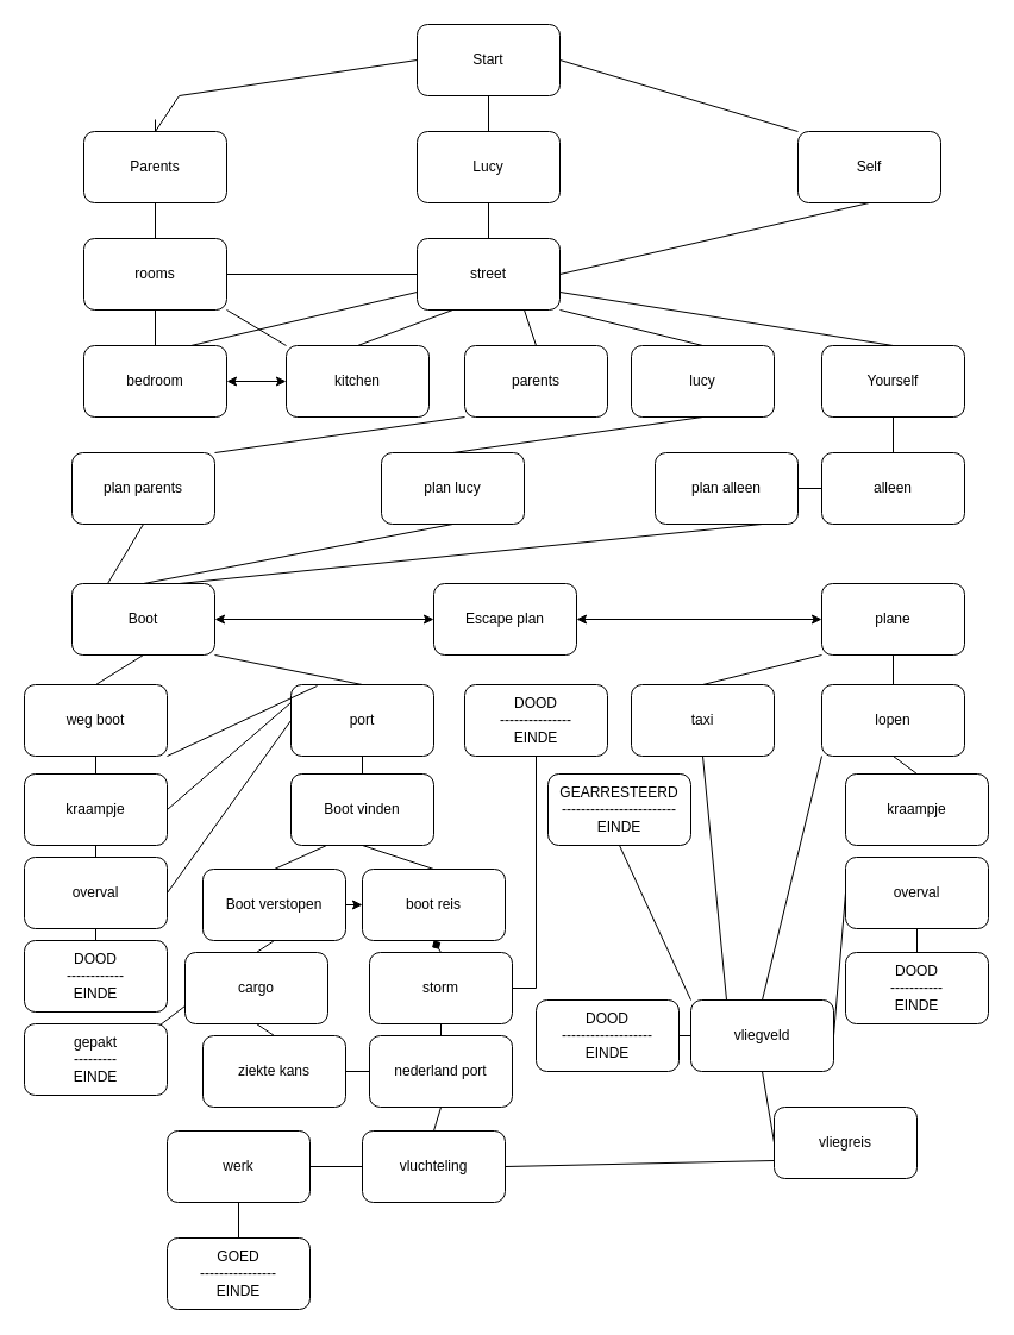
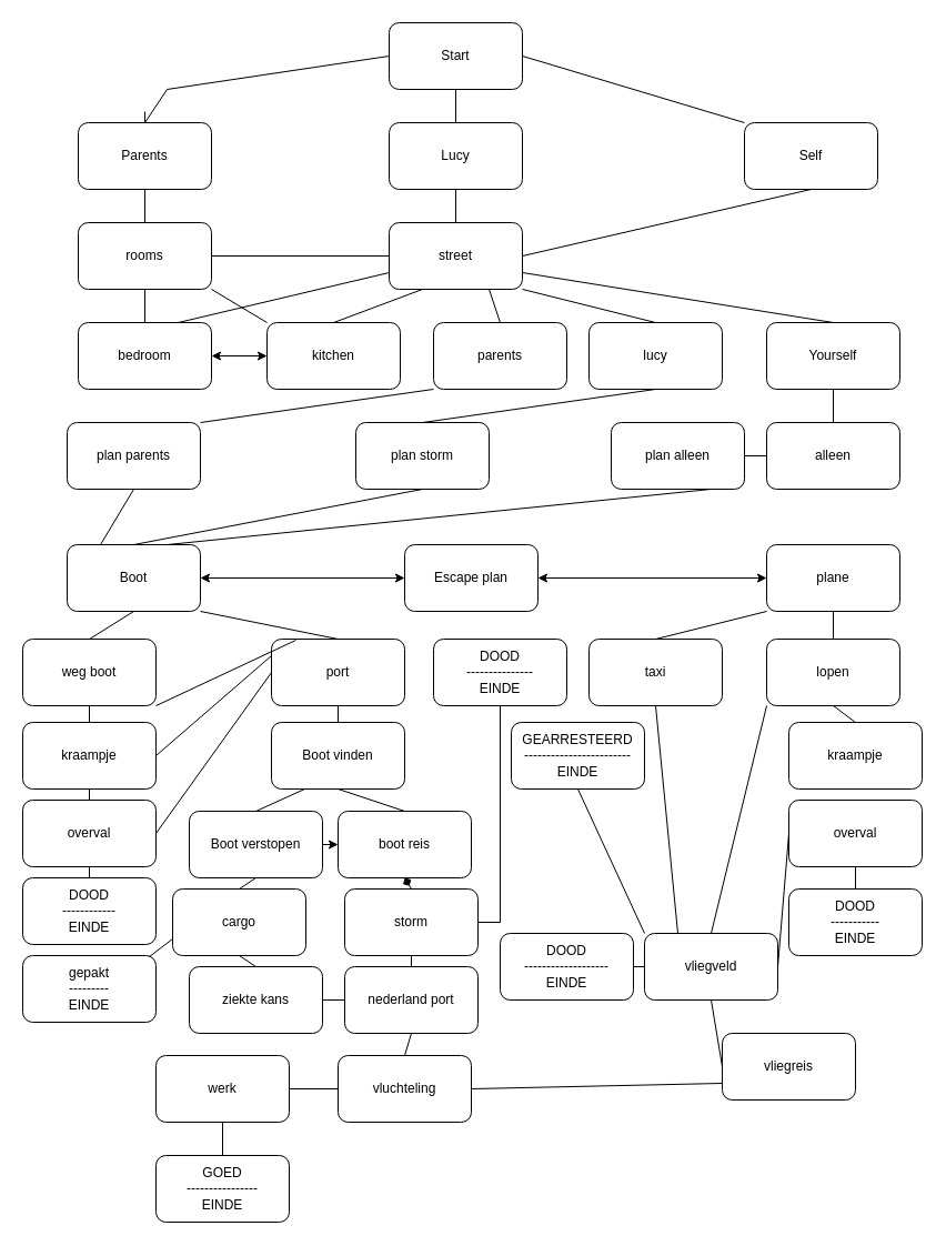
- <mxCell id="26" value="plan lucy" style="rounded=1;whiteSpace=wrap;html=1;" vertex="1" parent="1"><mxGeometry x="320" y="380" width="120" height="60" as="geometry" /></mxCell>
+ <mxCell id="26" value="plan storm" style="rounded=1;whiteSpace=wrap;html=1;" vertex="1" parent="1"><mxGeometry x="320" y="380" width="120" height="60" as="geometry" /></mxCell>
